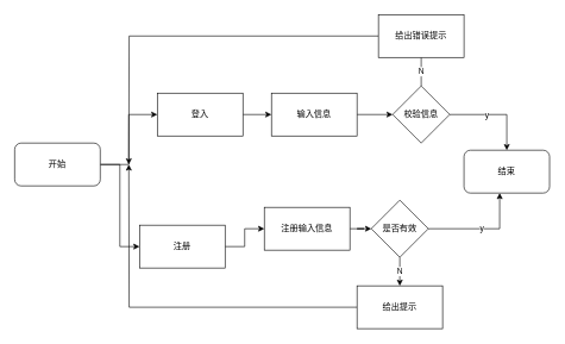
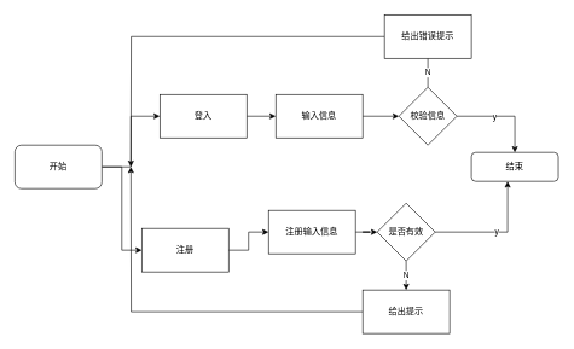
- <mxCell id="20" value="结束" style="rounded=1;whiteSpace=wrap;html=1;" vertex="1" parent="1"><mxGeometry x="650" y="210" width="120" height="60" as="geometry" /></mxCell>
+ <mxCell id="20" value="结束" style="rounded=1;whiteSpace=wrap;html=1;" vertex="1" parent="1"><mxGeometry x="650" y="210" width="120" height="40" as="geometry" /></mxCell>
